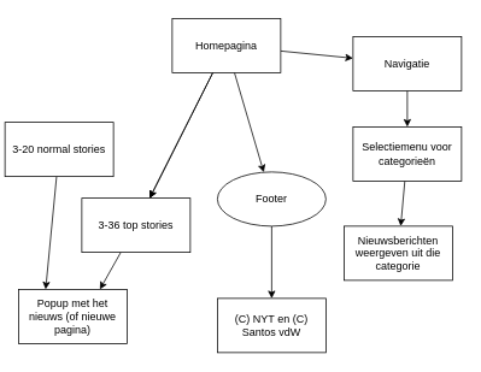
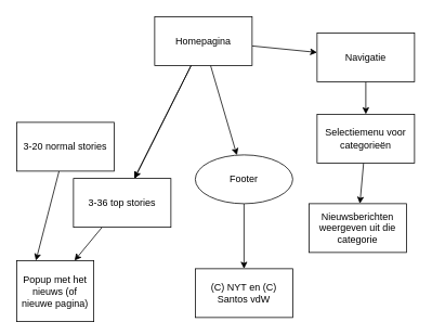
- <mxCell id="10" value="3-20 normal stories" style="whiteSpace=wrap;html=1;" vertex="1" parent="1"><mxGeometry x="5" y="135" width="120" height="60" as="geometry" /></mxCell>
+ <mxCell id="10" value="3-20 normal stories" style="whiteSpace=wrap;html=1;" vertex="1" parent="1"><mxGeometry x="20" y="150" width="120" height="60" as="geometry" /></mxCell>
- <mxCell id="16" value="Popup met het nieuws (of nieuwe pagina)" style="whiteSpace=wrap;html=1;" vertex="1" parent="1"><mxGeometry x="20" y="320" width="120" height="60" as="geometry" /></mxCell>
+ <mxCell id="16" value="Popup met het nieuws (of nieuwe pagina)" style="whiteSpace=wrap;html=1;" vertex="1" parent="1"><mxGeometry x="20" y="320" width="95" height="75" as="geometry" /></mxCell>
